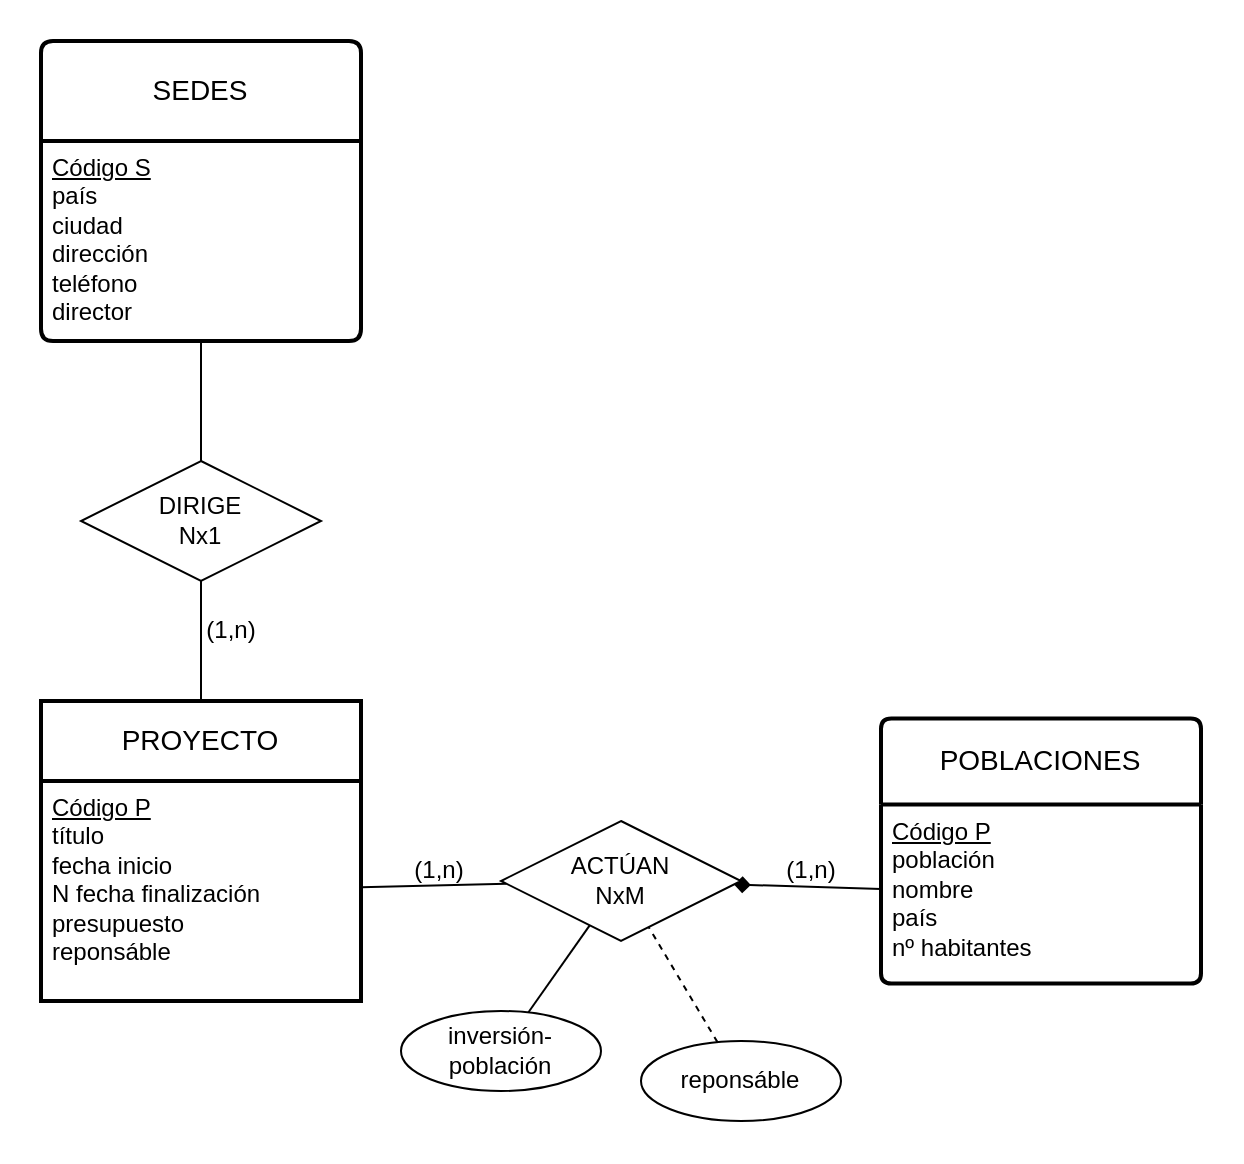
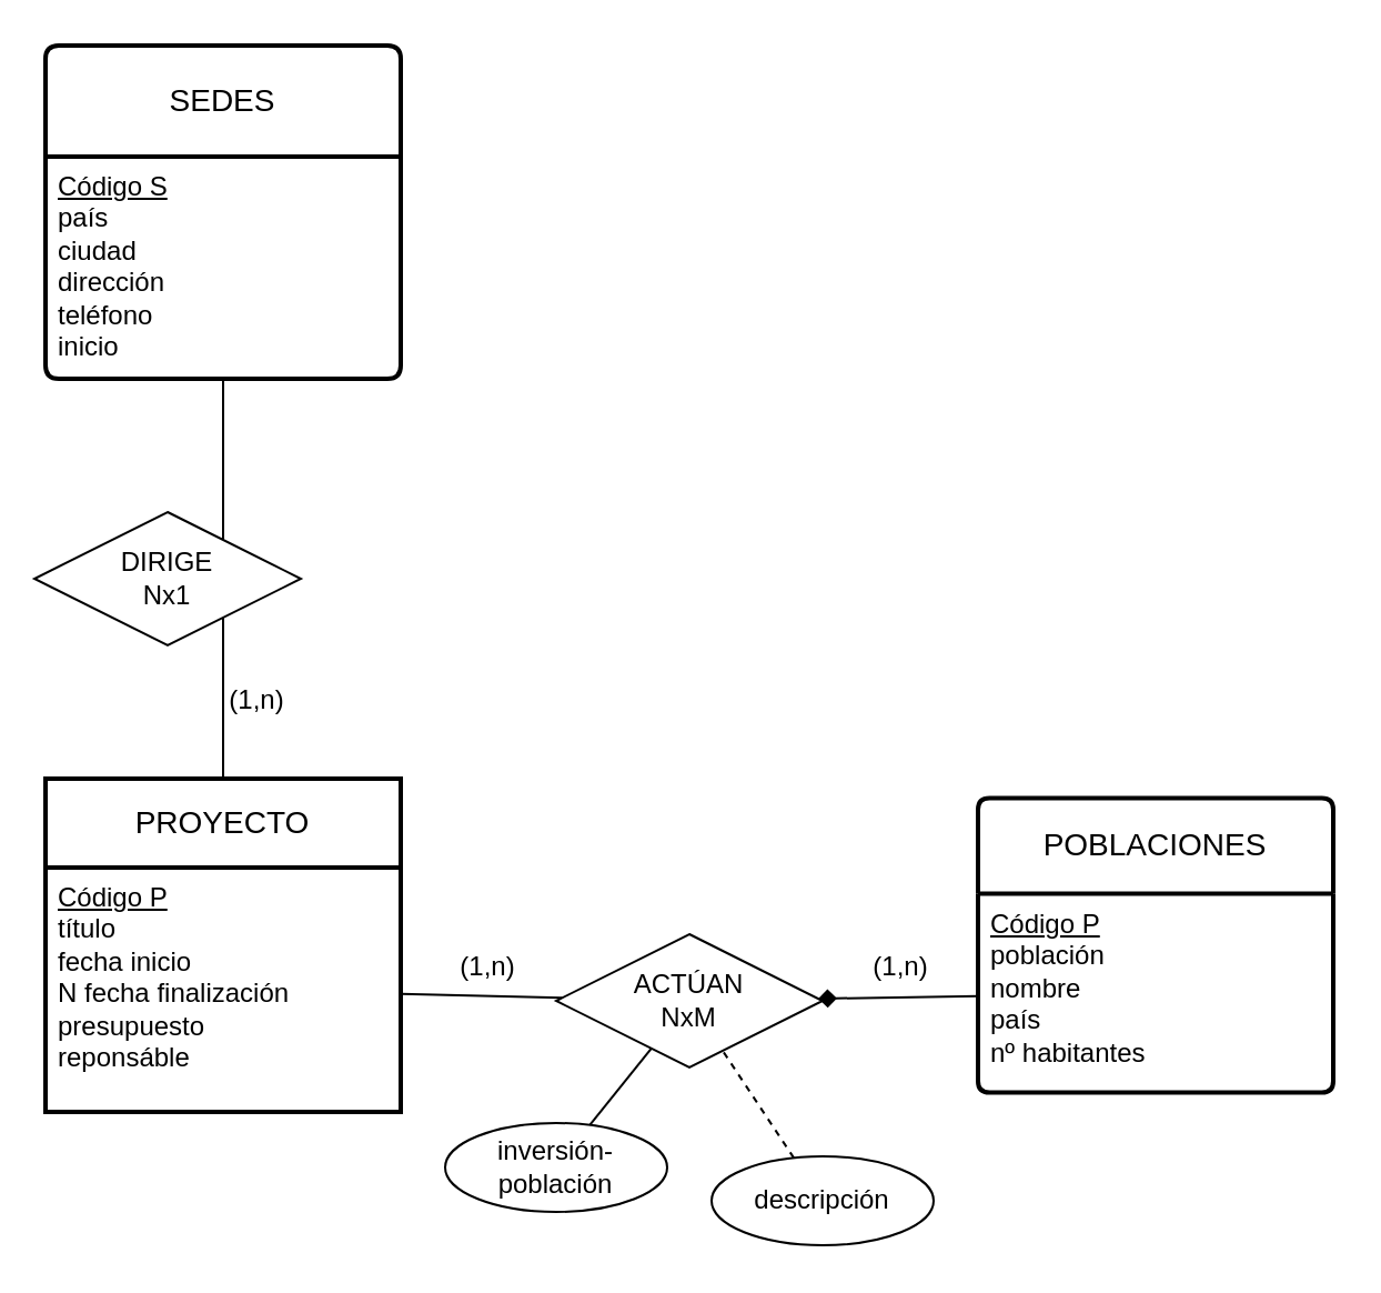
- <mxCell id="3" value="&lt;u&gt;Código S&lt;/u&gt;&lt;br&gt;país&lt;br&gt;ciudad&lt;br&gt;dirección&lt;br&gt;teléfono&lt;br&gt;director" style="align=left;strokeColor=none;fillColor=none;spacingLeft=4;fontSize=12;verticalAlign=top;resizable=0;rotatable=0;part=1;html=1;" parent="2" vertex="1"><mxGeometry y="50" width="160" height="100" as="geometry" /></mxCell>
+ <mxCell id="3" value="&lt;u&gt;Código S&lt;/u&gt;&lt;br&gt;país&lt;br&gt;ciudad&lt;br&gt;dirección&lt;br&gt;teléfono&lt;br&gt;inicio" style="align=left;strokeColor=none;fillColor=none;spacingLeft=4;fontSize=12;verticalAlign=top;resizable=0;rotatable=0;part=1;html=1;" parent="2" vertex="1"><mxGeometry y="50" width="160" height="100" as="geometry" /></mxCell>
- <mxCell id="16" value="DIRIGE&lt;br&gt;Nx1" style="shape=rhombus;perimeter=rhombusPerimeter;whiteSpace=wrap;html=1;align=center;" vertex="1" parent="1"><mxGeometry x="40" y="230" width="120" height="60" as="geometry" /></mxCell>
+ <mxCell id="16" value="DIRIGE&lt;br&gt;Nx1" style="shape=rhombus;perimeter=rhombusPerimeter;whiteSpace=wrap;html=1;align=center;" vertex="1" parent="1"><mxGeometry x="15" y="230" width="120" height="60" as="geometry" /></mxCell>
- <mxCell id="11" value="ACTÚAN&lt;br&gt;NxM" style="shape=rhombus;perimeter=rhombusPerimeter;whiteSpace=wrap;html=1;align=center;" vertex="1" parent="1"><mxGeometry x="250" y="410" width="120" height="60" as="geometry" /></mxCell>
+ <mxCell id="11" value="ACTÚAN&lt;br&gt;NxM" style="shape=rhombus;perimeter=rhombusPerimeter;whiteSpace=wrap;html=1;align=center;" vertex="1" parent="1"><mxGeometry x="250" y="420" width="120" height="60" as="geometry" /></mxCell>
- <mxCell id="13" value="reponsáble" style="ellipse;whiteSpace=wrap;html=1;align=center;" vertex="1" parent="1"><mxGeometry x="320" y="520" width="100" height="40" as="geometry" /></mxCell>
+ <mxCell id="13" value="descripción" style="ellipse;whiteSpace=wrap;html=1;align=center;" vertex="1" parent="1"><mxGeometry x="320" y="520" width="100" height="40" as="geometry" /></mxCell>
